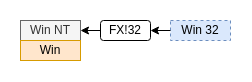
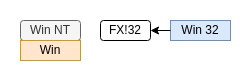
- <mxCell id="7" value="Win NT" style="rounded=0;whiteSpace=wrap;html=1;fillColor=#f5f5f5;strokeColor=#666666;fontColor=#333333;" parent="1" vertex="1"><mxGeometry x="20" y="20" width="60" height="20" as="geometry" /></mxCell>
+ <mxCell id="7" value="Win NT" style="whiteSpace=wrap;html=1;fillColor=#f5f5f5;strokeColor=#666666;fontColor=#333333;rounded=1;" parent="1" vertex="1"><mxGeometry x="20" y="20" width="60" height="20" as="geometry" /></mxCell>
- <mxCell id="5" value="" style="endArrow=classic;html=1;" parent="1" source="2" target="7" edge="1"><mxGeometry width="50" height="50" relative="1" as="geometry"><mxPoint x="130" y="80" as="sourcePoint" /><mxPoint x="110" y="20" as="targetPoint" /></mxGeometry></mxCell>
- <mxCell id="4" value="Win 32" style="rounded=0;whiteSpace=wrap;html=1;fillColor=#dae8fc;strokeColor=#6c8ebf;dashed=1;" parent="3" vertex="1"><mxGeometry width="60" height="20" as="geometry" /></mxCell>
+ <mxCell id="4" value="Win 32" style="rounded=0;whiteSpace=wrap;html=1;fillColor=#dae8fc;strokeColor=#6c8ebf;" parent="3" vertex="1"><mxGeometry width="60" height="20" as="geometry" /></mxCell>
